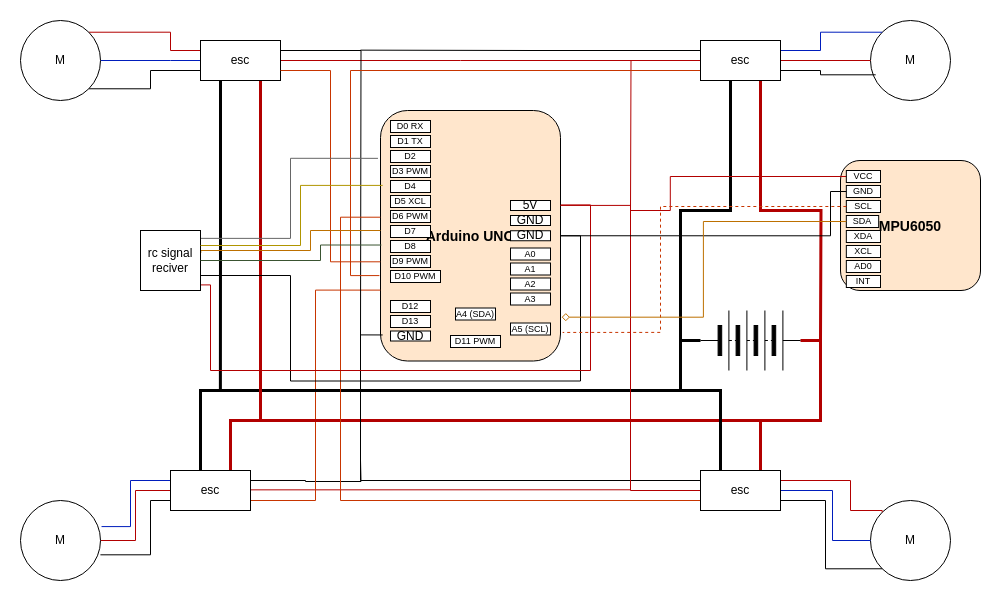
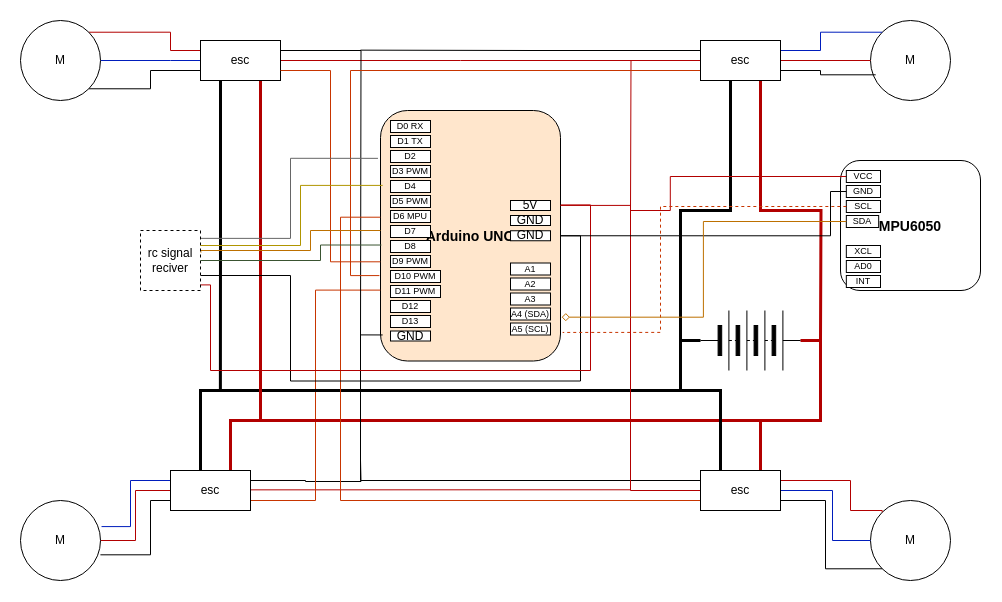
- <mxCell id="9" value="D5 XCL" style="shape=rectangle;whiteSpace=wrap;html=1;fontSize=9;" parent="2" vertex="1"><mxGeometry x="10" y="85" width="40" height="12" as="geometry" /></mxCell>
+ <mxCell id="9" value="D5 PWM" style="shape=rectangle;whiteSpace=wrap;html=1;fontSize=9;" parent="2" vertex="1"><mxGeometry x="10" y="85" width="40" height="12" as="geometry" /></mxCell>
- <mxCell id="10" value="D6 PWM" style="shape=rectangle;whiteSpace=wrap;html=1;fontSize=9;" parent="2" vertex="1"><mxGeometry x="10" y="100" width="40" height="12" as="geometry" /></mxCell>
+ <mxCell id="10" value="D6 MPU" style="shape=rectangle;whiteSpace=wrap;html=1;fontSize=9;" parent="2" vertex="1"><mxGeometry x="10" y="100" width="40" height="12" as="geometry" /></mxCell>
- <mxCell id="77" value="MPU6050" style="rounded=1;fontSize=14;fontStyle=1;fillColor=#ffe6cc;" parent="76" vertex="1"><mxGeometry width="140" height="130" as="geometry" /></mxCell>
+ <mxCell id="77" value="MPU6050" style="rounded=1;fontSize=14;fontStyle=1;" parent="76" vertex="1"><mxGeometry width="140" height="130" as="geometry" /></mxCell>
- <mxCell id="84" value="XDA" style="shape=rectangle;whiteSpace=wrap;html=1;fontSize=9;" parent="78" vertex="1"><mxGeometry x="0.002" y="60" width="34.168" height="12" as="geometry" /></mxCell>
- <mxCell id="18" value="A0" style="shape=rectangle;whiteSpace=wrap;html=1;fontSize=9;" parent="2" vertex="1"><mxGeometry x="130" y="137.5" width="40" height="12" as="geometry" /></mxCell>
- <mxCell id="73" value="rc signal reciver" style="rounded=0;whiteSpace=wrap;html=1;" parent="1" vertex="1"><mxGeometry x="140" y="230" width="60" height="60" as="geometry" /></mxCell>
+ <mxCell id="73" value="rc signal reciver" style="rounded=0;whiteSpace=wrap;html=1;dashed=1;" parent="1" vertex="1"><mxGeometry x="140" y="230" width="60" height="60" as="geometry" /></mxCell>
- <mxCell id="22" value="A4 (SDA)" style="shape=rectangle;whiteSpace=wrap;html=1;fontSize=9;" parent="2" vertex="1"><mxGeometry x="75" y="197.5" width="40" height="12" as="geometry" /></mxCell>
+ <mxCell id="22" value="A4 (SDA)" style="shape=rectangle;whiteSpace=wrap;html=1;fontSize=9;" parent="2" vertex="1"><mxGeometry x="130" y="197.5" width="40" height="12" as="geometry" /></mxCell>
- <mxCell id="15" value="D11 PWM" style="shape=rectangle;whiteSpace=wrap;html=1;fontSize=9;" parent="2" vertex="1"><mxGeometry x="70" y="225" width="50" height="12" as="geometry" /></mxCell>
+ <mxCell id="15" value="D11 PWM" style="shape=rectangle;whiteSpace=wrap;html=1;fontSize=9;" parent="2" vertex="1"><mxGeometry x="10" y="175" width="50" height="12" as="geometry" /></mxCell>
